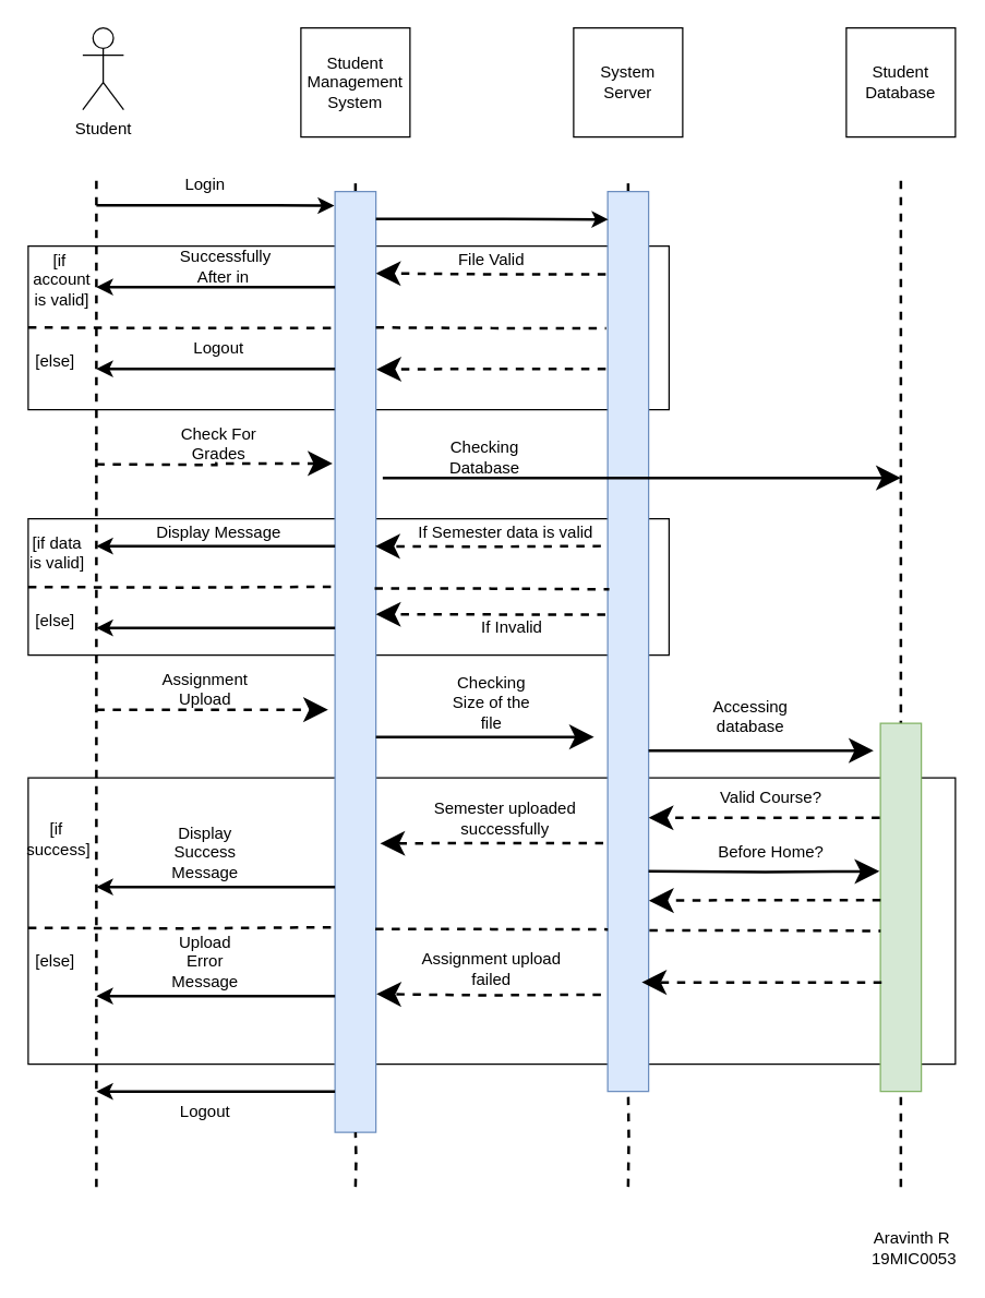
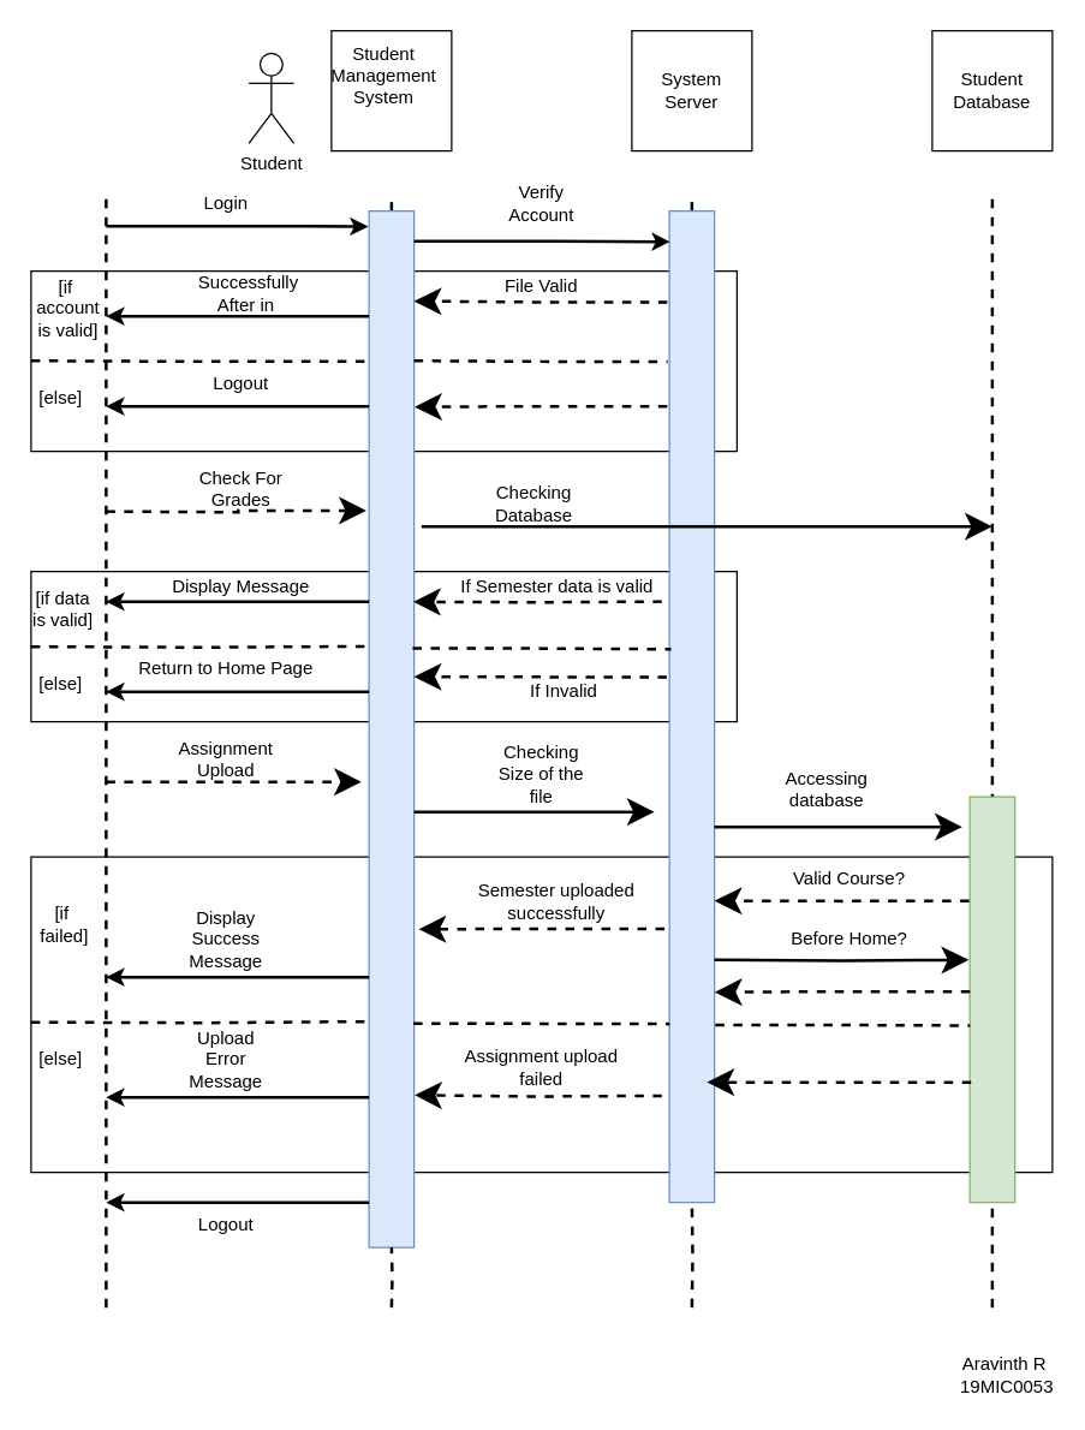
- <mxCell id="2" value="Student" style="shape=umlActor;verticalLabelPosition=bottom;verticalAlign=top;html=1;outlineConnect=0;" parent="1" vertex="1"><mxGeometry x="60" y="20" width="30" height="60" as="geometry" /></mxCell>
+ <mxCell id="2" value="Student" style="shape=umlActor;verticalLabelPosition=bottom;verticalAlign=top;html=1;outlineConnect=0;" parent="1" vertex="1"><mxGeometry x="165" y="35" width="30" height="60" as="geometry" /></mxCell>
- <mxCell id="18" value="Student Management System" style="text;html=1;strokeColor=none;fillColor=none;align=center;verticalAlign=middle;whiteSpace=wrap;rounded=0;" parent="1" vertex="1"><mxGeometry x="230" y="45" width="60" height="30" as="geometry" /></mxCell>
+ <mxCell id="18" value="Student Management System" style="text;html=1;strokeColor=none;fillColor=none;align=center;verticalAlign=middle;whiteSpace=wrap;rounded=0;" parent="1" vertex="1"><mxGeometry x="225" y="35" width="60" height="30" as="geometry" /></mxCell>
+ <mxCell id="24" value="Verify Account" style="text;html=1;strokeColor=none;fillColor=none;align=center;verticalAlign=middle;whiteSpace=wrap;rounded=0;" parent="1" vertex="1"><mxGeometry x="330" y="120" width="60" height="30" as="geometry" /></mxCell>
+ <mxCell id="47" value="Return to Home Page" style="text;html=1;strokeColor=none;fillColor=none;align=center;verticalAlign=middle;whiteSpace=wrap;rounded=0;" parent="1" vertex="1"><mxGeometry x="90" y="430" width="120" height="30" as="geometry" /></mxCell>
- <mxCell id="52" value="[if&amp;nbsp; success]" style="text;html=1;strokeColor=none;fillColor=none;align=center;verticalAlign=middle;whiteSpace=wrap;rounded=0;" parent="1" vertex="1"><mxGeometry x="25" y="590" width="35" height="50" as="geometry" /></mxCell>
+ <mxCell id="52" value="[if&amp;nbsp; failed]" style="text;html=1;strokeColor=none;fillColor=none;align=center;verticalAlign=middle;whiteSpace=wrap;rounded=0;" parent="1" vertex="1"><mxGeometry x="25" y="590" width="35" height="50" as="geometry" /></mxCell>
